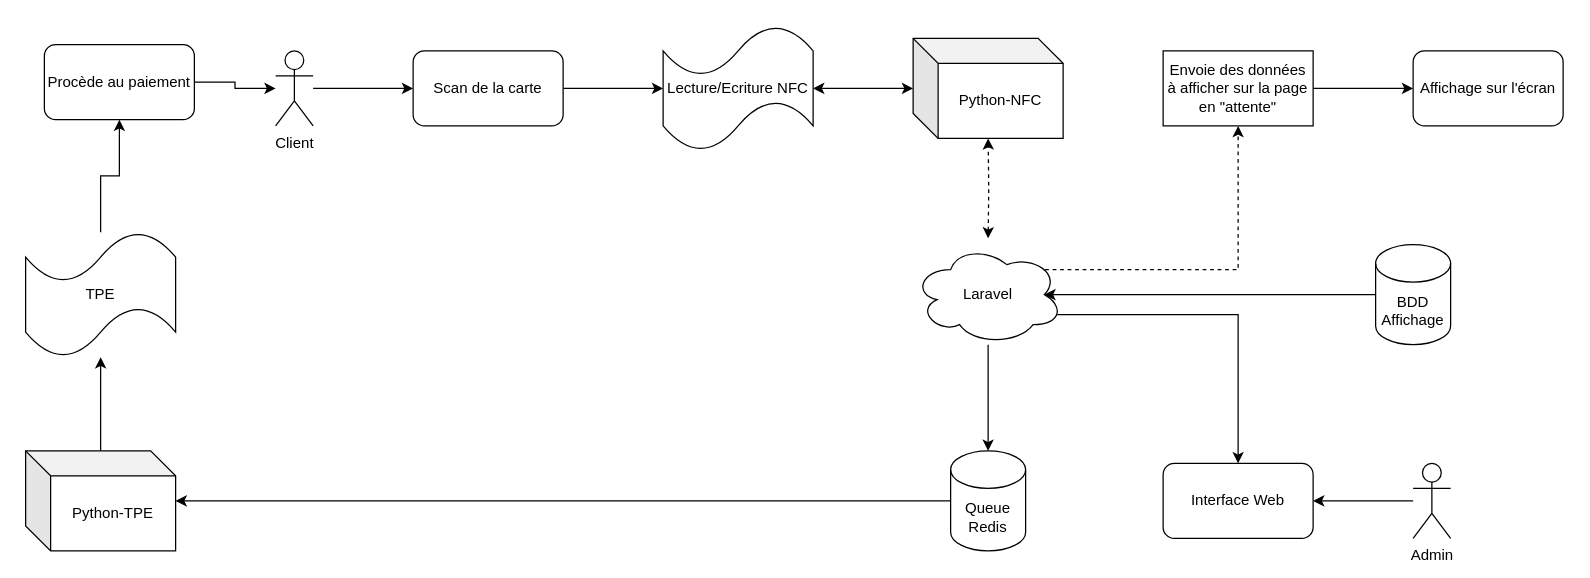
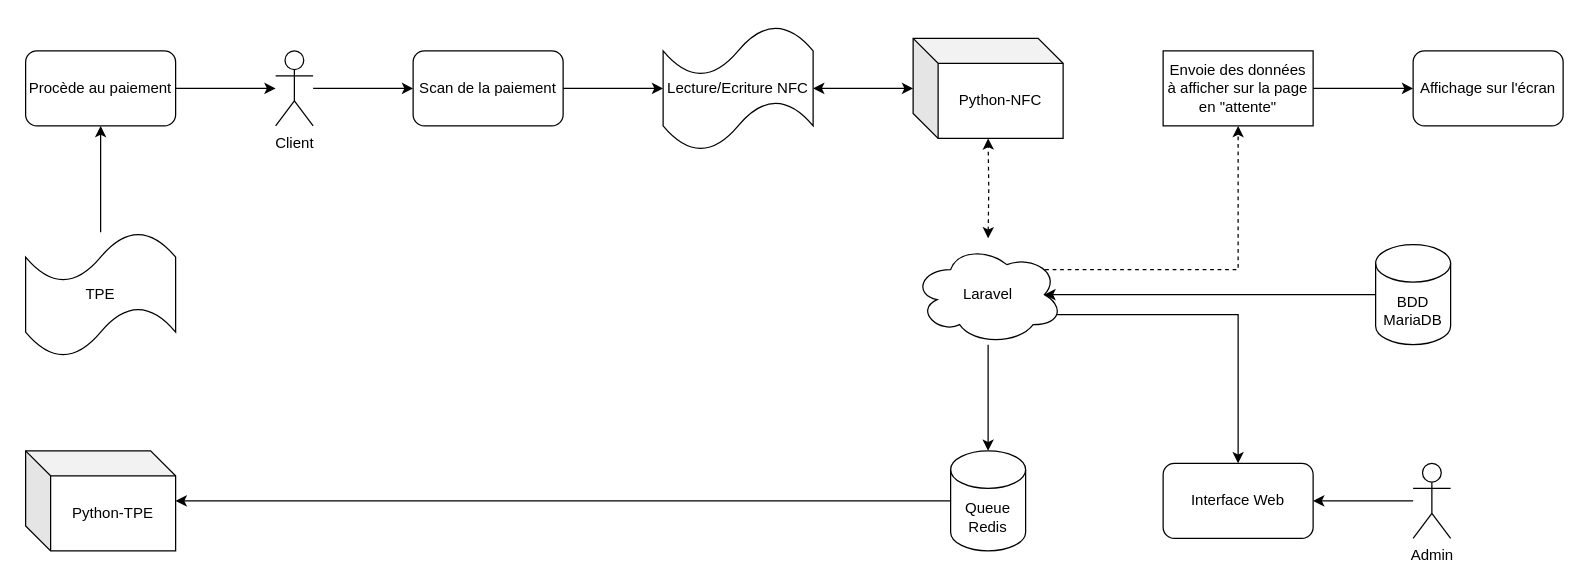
- <mxCell id="16" value="Procède au paiement" style="rounded=1;whiteSpace=wrap;html=1;" parent="1" vertex="1"><mxGeometry x="35" y="35" width="120" height="60" as="geometry" /></mxCell>
+ <mxCell id="16" value="Procède au paiement" style="rounded=1;whiteSpace=wrap;html=1;" parent="1" vertex="1"><mxGeometry x="20" y="40" width="120" height="60" as="geometry" /></mxCell>
- <mxCell id="5" value="Scan de la carte" style="rounded=1;whiteSpace=wrap;html=1;" parent="1" vertex="1"><mxGeometry x="330" y="40" width="120" height="60" as="geometry" /></mxCell>
+ <mxCell id="5" value="Scan de la paiement" style="rounded=1;whiteSpace=wrap;html=1;" parent="1" vertex="1"><mxGeometry x="330" y="40" width="120" height="60" as="geometry" /></mxCell>
- <mxCell id="22" value="BDD&lt;div&gt;Affichage&lt;/div&gt;" style="shape=cylinder3;whiteSpace=wrap;html=1;boundedLbl=1;backgroundOutline=1;size=15;" parent="1" vertex="1"><mxGeometry x="1100" y="195" width="60" height="80" as="geometry" /></mxCell>
+ <mxCell id="22" value="BDD&lt;div&gt;MariaDB&lt;/div&gt;" style="shape=cylinder3;whiteSpace=wrap;html=1;boundedLbl=1;backgroundOutline=1;size=15;" parent="1" vertex="1"><mxGeometry x="1100" y="195" width="60" height="80" as="geometry" /></mxCell>
- <mxCell id="11" value="" style="edgeStyle=orthogonalEdgeStyle;rounded=0;orthogonalLoop=1;jettySize=auto;html=1;startArrow=none;startFill=0;endArrow=classic;endFill=1;" parent="1" source="12" target="14" edge="1"><mxGeometry relative="1" as="geometry" /></mxCell>
